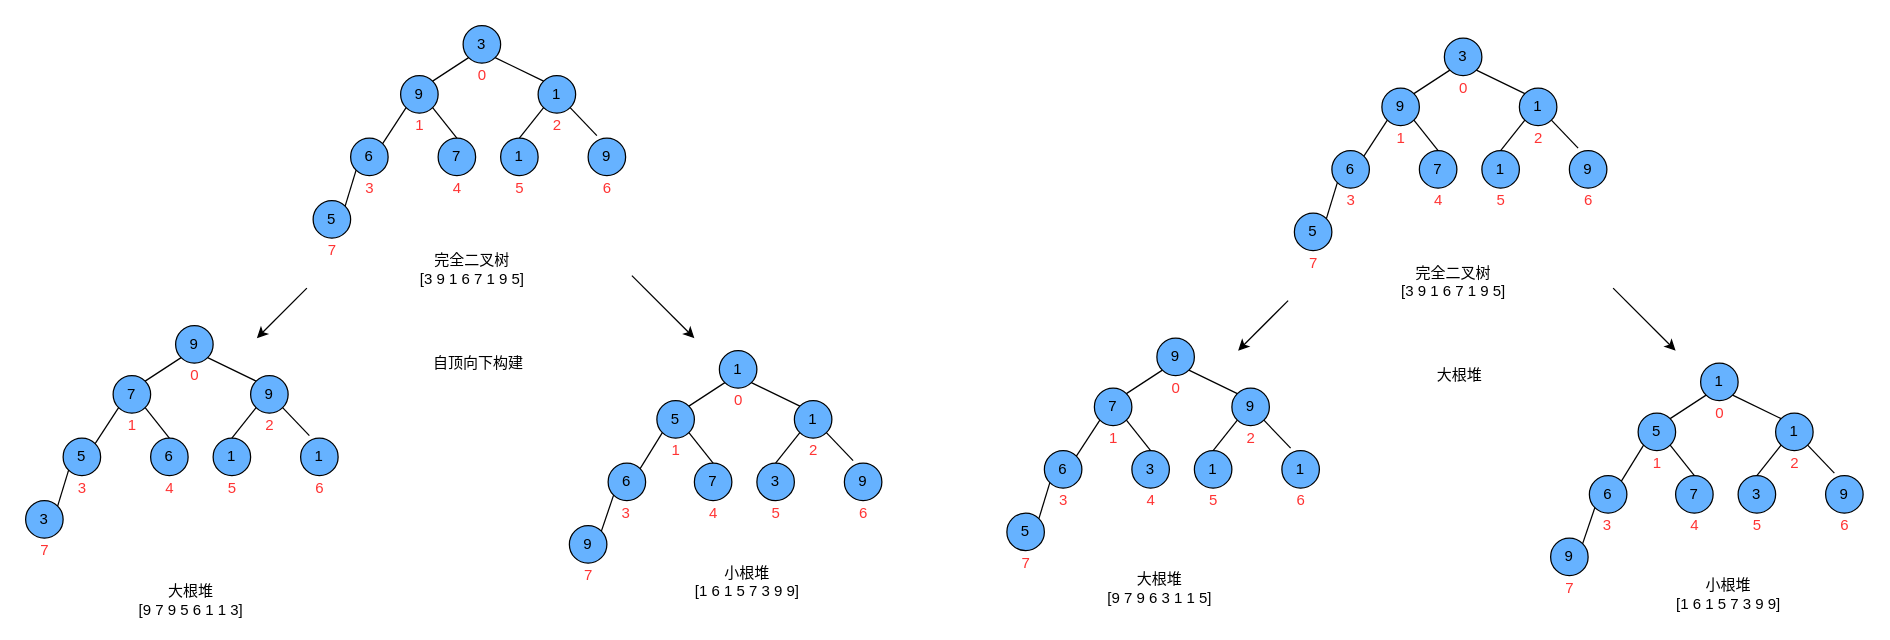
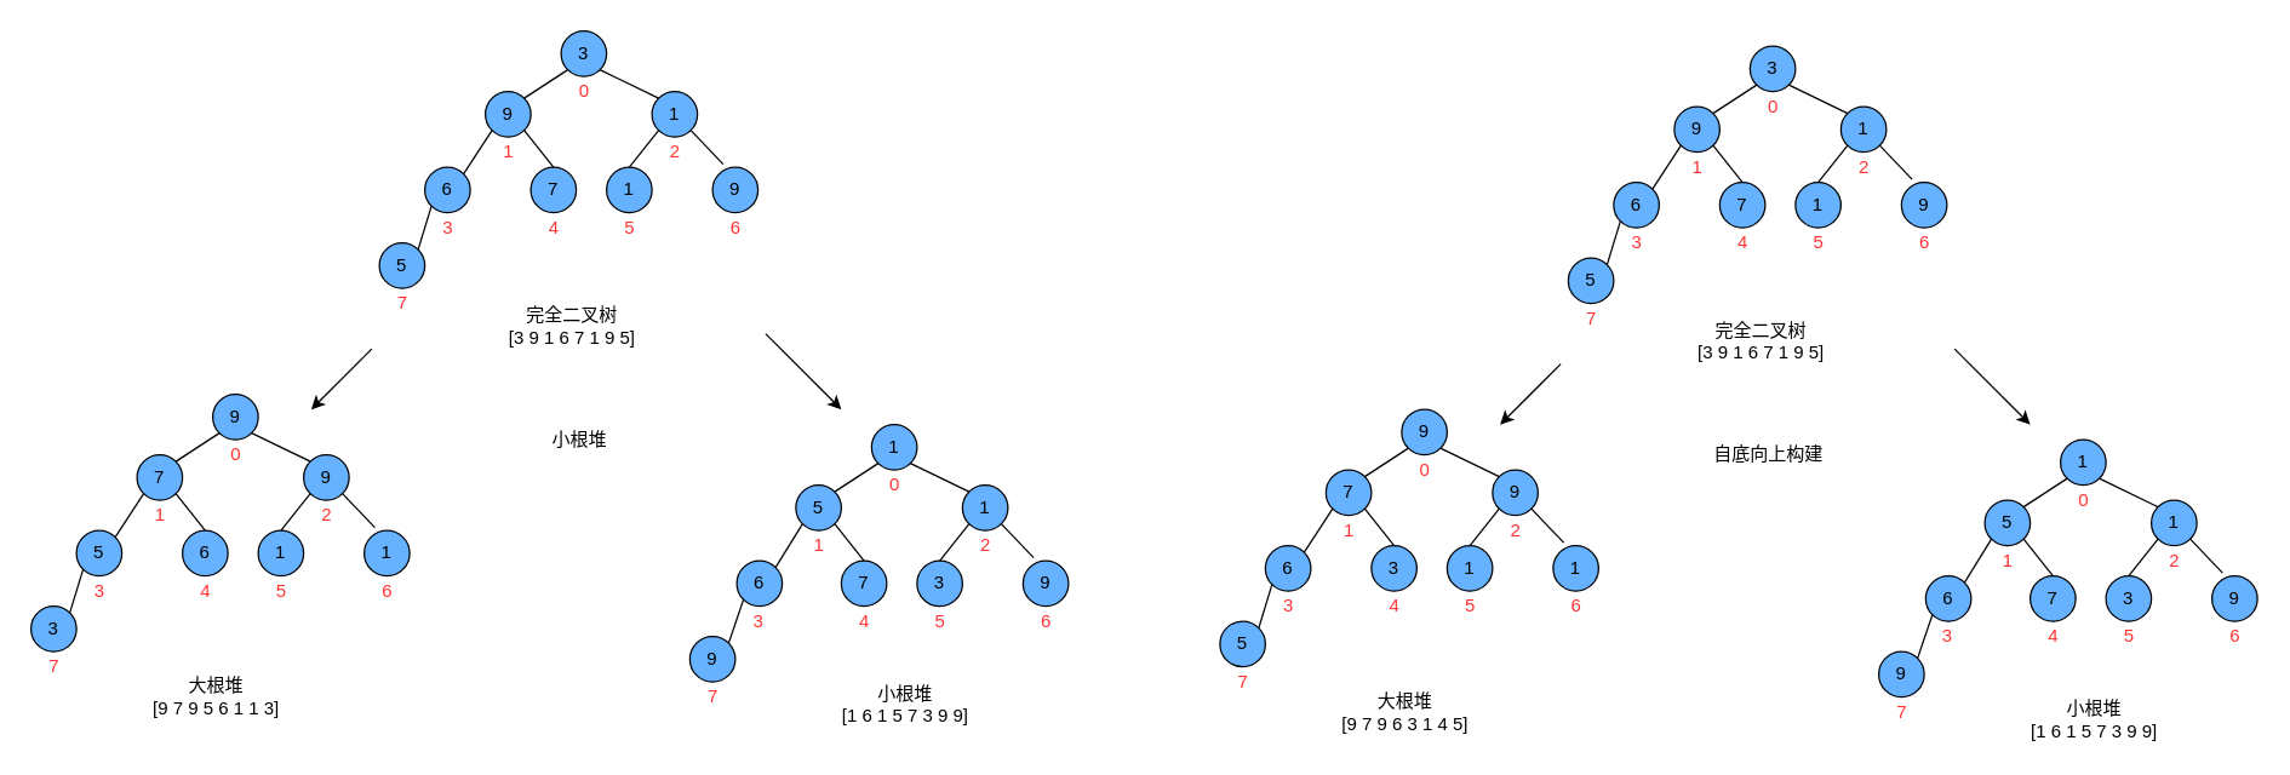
- <mxCell id="76" value="自顶向下构建" style="text;html=1;strokeColor=none;fillColor=none;align=center;verticalAlign=middle;whiteSpace=wrap;rounded=0;fontColor=#000000;" vertex="1" parent="1"><mxGeometry x="340" y="280" width="85" height="20" as="geometry" /></mxCell>
+ <mxCell id="76" value="小根堆" style="text;html=1;strokeColor=none;fillColor=none;align=center;verticalAlign=middle;whiteSpace=wrap;rounded=0;fontColor=#000000;" vertex="1" parent="1"><mxGeometry x="340" y="280" width="85" height="20" as="geometry" /></mxCell>
- <mxCell id="151" value="大根堆" style="text;html=1;strokeColor=none;fillColor=none;align=center;verticalAlign=middle;whiteSpace=wrap;rounded=0;fontColor=#000000;" vertex="1" parent="1"><mxGeometry x="1125" y="290" width="85" height="20" as="geometry" /></mxCell>
+ <mxCell id="151" value="自底向上构建" style="text;html=1;strokeColor=none;fillColor=none;align=center;verticalAlign=middle;whiteSpace=wrap;rounded=0;fontColor=#000000;" vertex="1" parent="1"><mxGeometry x="1125" y="290" width="85" height="20" as="geometry" /></mxCell>
- <mxCell id="124" value="大根堆&lt;br&gt;[9 7 9 6 3 1 1 5]" style="text;html=1;strokeColor=none;fillColor=none;align=center;verticalAlign=middle;whiteSpace=wrap;rounded=0;" vertex="1" parent="1"><mxGeometry x="860" y="455" width="135" height="30" as="geometry" /></mxCell>
+ <mxCell id="124" value="大根堆&lt;br&gt;[9 7 9 6 3 1 4 5]" style="text;html=1;strokeColor=none;fillColor=none;align=center;verticalAlign=middle;whiteSpace=wrap;rounded=0;" vertex="1" parent="1"><mxGeometry x="860" y="455" width="135" height="30" as="geometry" /></mxCell>
- <mxCell id="49" value="大根堆&lt;br&gt;[9 7 9 5 6 1 1 3]" style="text;html=1;strokeColor=none;fillColor=none;align=center;verticalAlign=middle;whiteSpace=wrap;rounded=0;" vertex="1" parent="1"><mxGeometry x="85" y="465" width="135" height="30" as="geometry" /></mxCell>
+ <mxCell id="49" value="大根堆&lt;br&gt;[9 7 9 5 6 1 1 3]" style="text;html=1;strokeColor=none;fillColor=none;align=center;verticalAlign=middle;whiteSpace=wrap;rounded=0;" vertex="1" parent="1"><mxGeometry x="75" y="445" width="135" height="30" as="geometry" /></mxCell>
